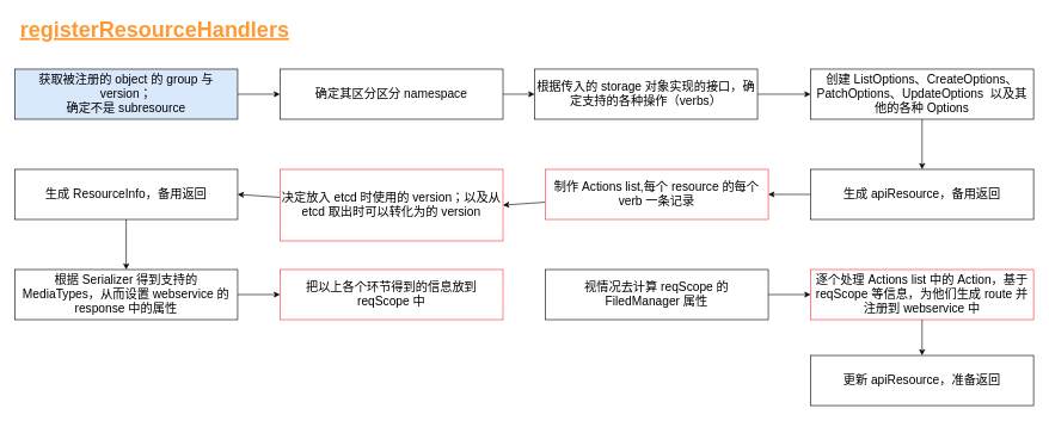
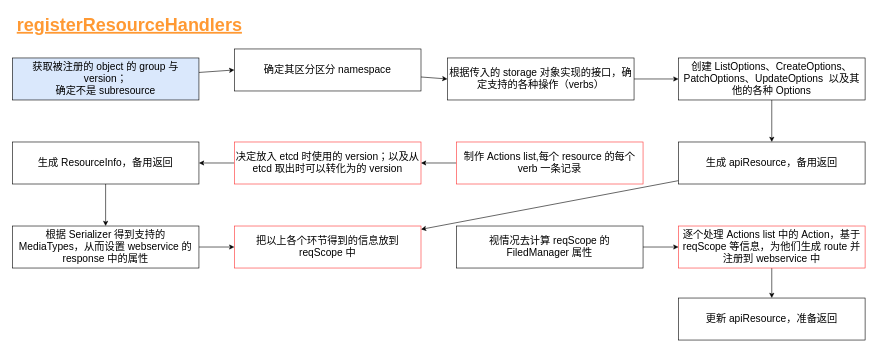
- <mxCell id="6" value="确定其区分区分 namespace" style="rounded=0;whiteSpace=wrap;html=1;fontSize=17;" vertex="1" parent="1"><mxGeometry x="390" y="96" width="311" height="70" as="geometry" /></mxCell>
+ <mxCell id="6" value="确定其区分区分 namespace" style="rounded=0;whiteSpace=wrap;html=1;fontSize=17;" vertex="1" parent="1"><mxGeometry x="390" y="81" width="311" height="70" as="geometry" /></mxCell>
- <mxCell id="17" style="edgeStyle=none;html=1;entryX=1;entryY=0.5;entryDx=0;entryDy=0;fontSize=17;" edge="1" parent="1" source="18" target="16"><mxGeometry relative="1" as="geometry" /></mxCell>
+ <mxCell id="17" style="edgeStyle=none;html=1;fontSize=17;" edge="1" parent="1" source="18" target="21"><mxGeometry relative="1" as="geometry" /></mxCell>
- <mxCell id="14" value="决定放入 etcd 时使用的 version；以及从 etcd 取出时可以转化为的 version" style="rounded=0;whiteSpace=wrap;html=1;fontSize=17;strokeColor=#FF3333;" vertex="1" parent="1"><mxGeometry x="390" y="236" width="311" height="100" as="geometry" /></mxCell>
+ <mxCell id="14" value="决定放入 etcd 时使用的 version；以及从 etcd 取出时可以转化为的 version" style="rounded=0;whiteSpace=wrap;html=1;fontSize=17;strokeColor=#FF3333;" vertex="1" parent="1"><mxGeometry x="390" y="236" width="311" height="70" as="geometry" /></mxCell>
